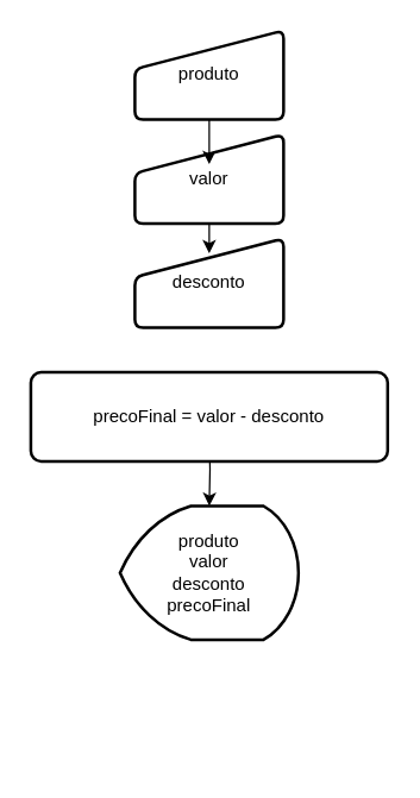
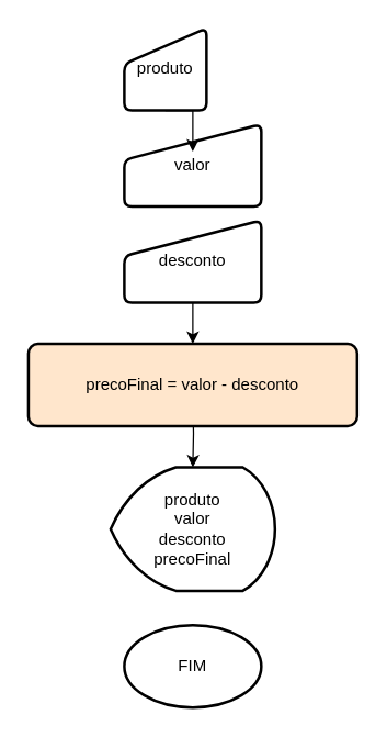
- <mxCell id="3" value="produto" style="html=1;strokeWidth=2;shape=manualInput;whiteSpace=wrap;rounded=1;size=26;arcSize=11;strokeColor=default;align=center;verticalAlign=middle;fontFamily=Helvetica;fontSize=12;fontColor=default;fillColor=default;" parent="1" vertex="1"><mxGeometry x="90" y="20" width="100" height="60" as="geometry" /></mxCell>
+ <mxCell id="3" value="produto" style="html=1;strokeWidth=2;shape=manualInput;whiteSpace=wrap;rounded=1;size=26;arcSize=11;strokeColor=default;align=center;verticalAlign=middle;fontFamily=Helvetica;fontSize=12;fontColor=default;fillColor=default;" parent="1" vertex="1"><mxGeometry x="90" y="20" width="60" height="60" as="geometry" /></mxCell>
- <mxCell id="9" style="edgeStyle=orthogonalEdgeStyle;rounded=0;orthogonalLoop=1;jettySize=auto;html=1;exitX=0.5;exitY=1;exitDx=0;exitDy=0;entryX=0.5;entryY=0.167;entryDx=0;entryDy=0;entryPerimeter=0;fontFamily=Helvetica;fontSize=12;fontColor=default;" parent="1" source="4" target="8" edge="1"><mxGeometry relative="1" as="geometry" /></mxCell>
+ <mxCell id="7" style="edgeStyle=orthogonalEdgeStyle;rounded=0;orthogonalLoop=1;jettySize=auto;html=1;exitX=0.5;exitY=1;exitDx=0;exitDy=0;entryX=0.5;entryY=0;entryDx=0;entryDy=0;" edge="1" parent="1" source="8" target="11"><mxGeometry relative="1" as="geometry" /></mxCell>
- <mxCell id="11" value="precoFinal = valor - desconto" style="rounded=1;whiteSpace=wrap;html=1;absoluteArcSize=1;arcSize=14;strokeWidth=2;" vertex="1" parent="1"><mxGeometry x="20" y="250" width="240" height="60" as="geometry" /></mxCell>
+ <mxCell id="11" value="precoFinal = valor - desconto" style="rounded=1;whiteSpace=wrap;html=1;absoluteArcSize=1;arcSize=14;strokeWidth=2;fillColor=#ffe6cc;" vertex="1" parent="1"><mxGeometry x="20" y="250" width="240" height="60" as="geometry" /></mxCell>
+ <mxCell id="2" value="FIM" style="strokeWidth=2;html=1;shape=mxgraph.flowchart.start_1;whiteSpace=wrap;" parent="1" vertex="1"><mxGeometry x="90" y="455" width="100" height="60" as="geometry" /></mxCell>
